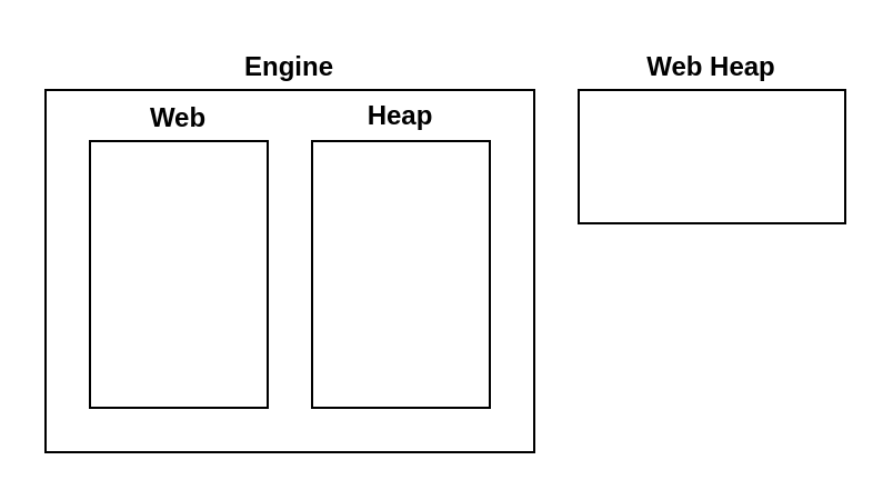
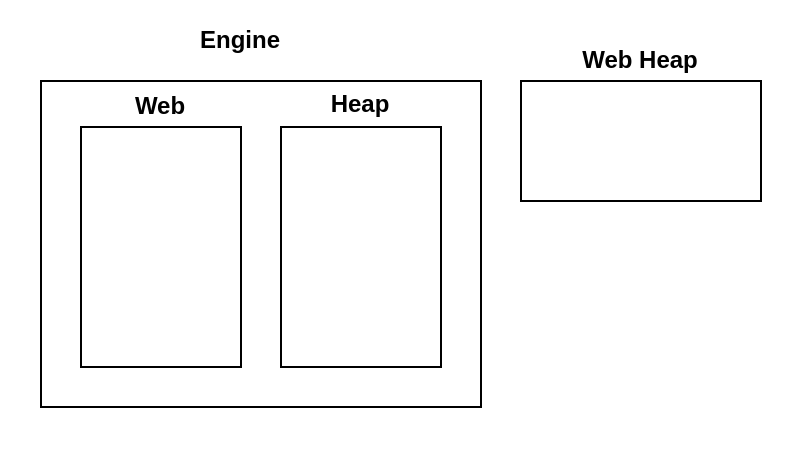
- <mxCell id="5" value="Engine" style="text;html=1;strokeColor=none;fillColor=none;align=center;verticalAlign=middle;whiteSpace=wrap;rounded=0;fontStyle=1" vertex="1" parent="1"><mxGeometry x="20" y="20" width="220" height="20" as="geometry" /></mxCell>
+ <mxCell id="5" value="Engine" style="text;html=1;strokeColor=none;fillColor=none;align=center;verticalAlign=middle;whiteSpace=wrap;rounded=0;fontStyle=1" vertex="1" parent="1"><mxGeometry x="10" y="10" width="220" height="20" as="geometry" /></mxCell>
